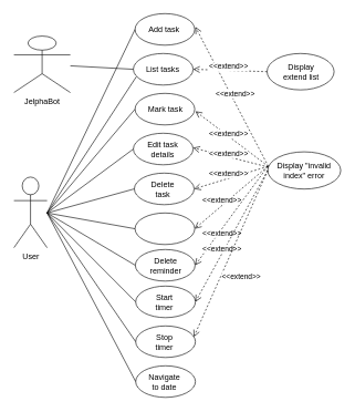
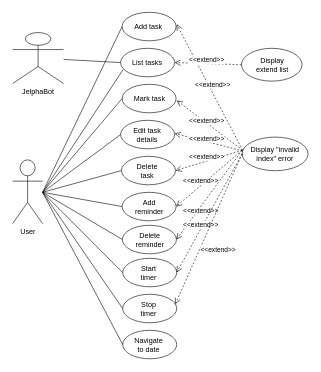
+ <mxCell id="9" value="Add reminder" style="text;html=1;strokeColor=none;fillColor=none;align=center;verticalAlign=middle;whiteSpace=wrap;rounded=0;" parent="1" vertex="1"><mxGeometry x="222" y="333.75" width="53" height="20" as="geometry" /></mxCell>
